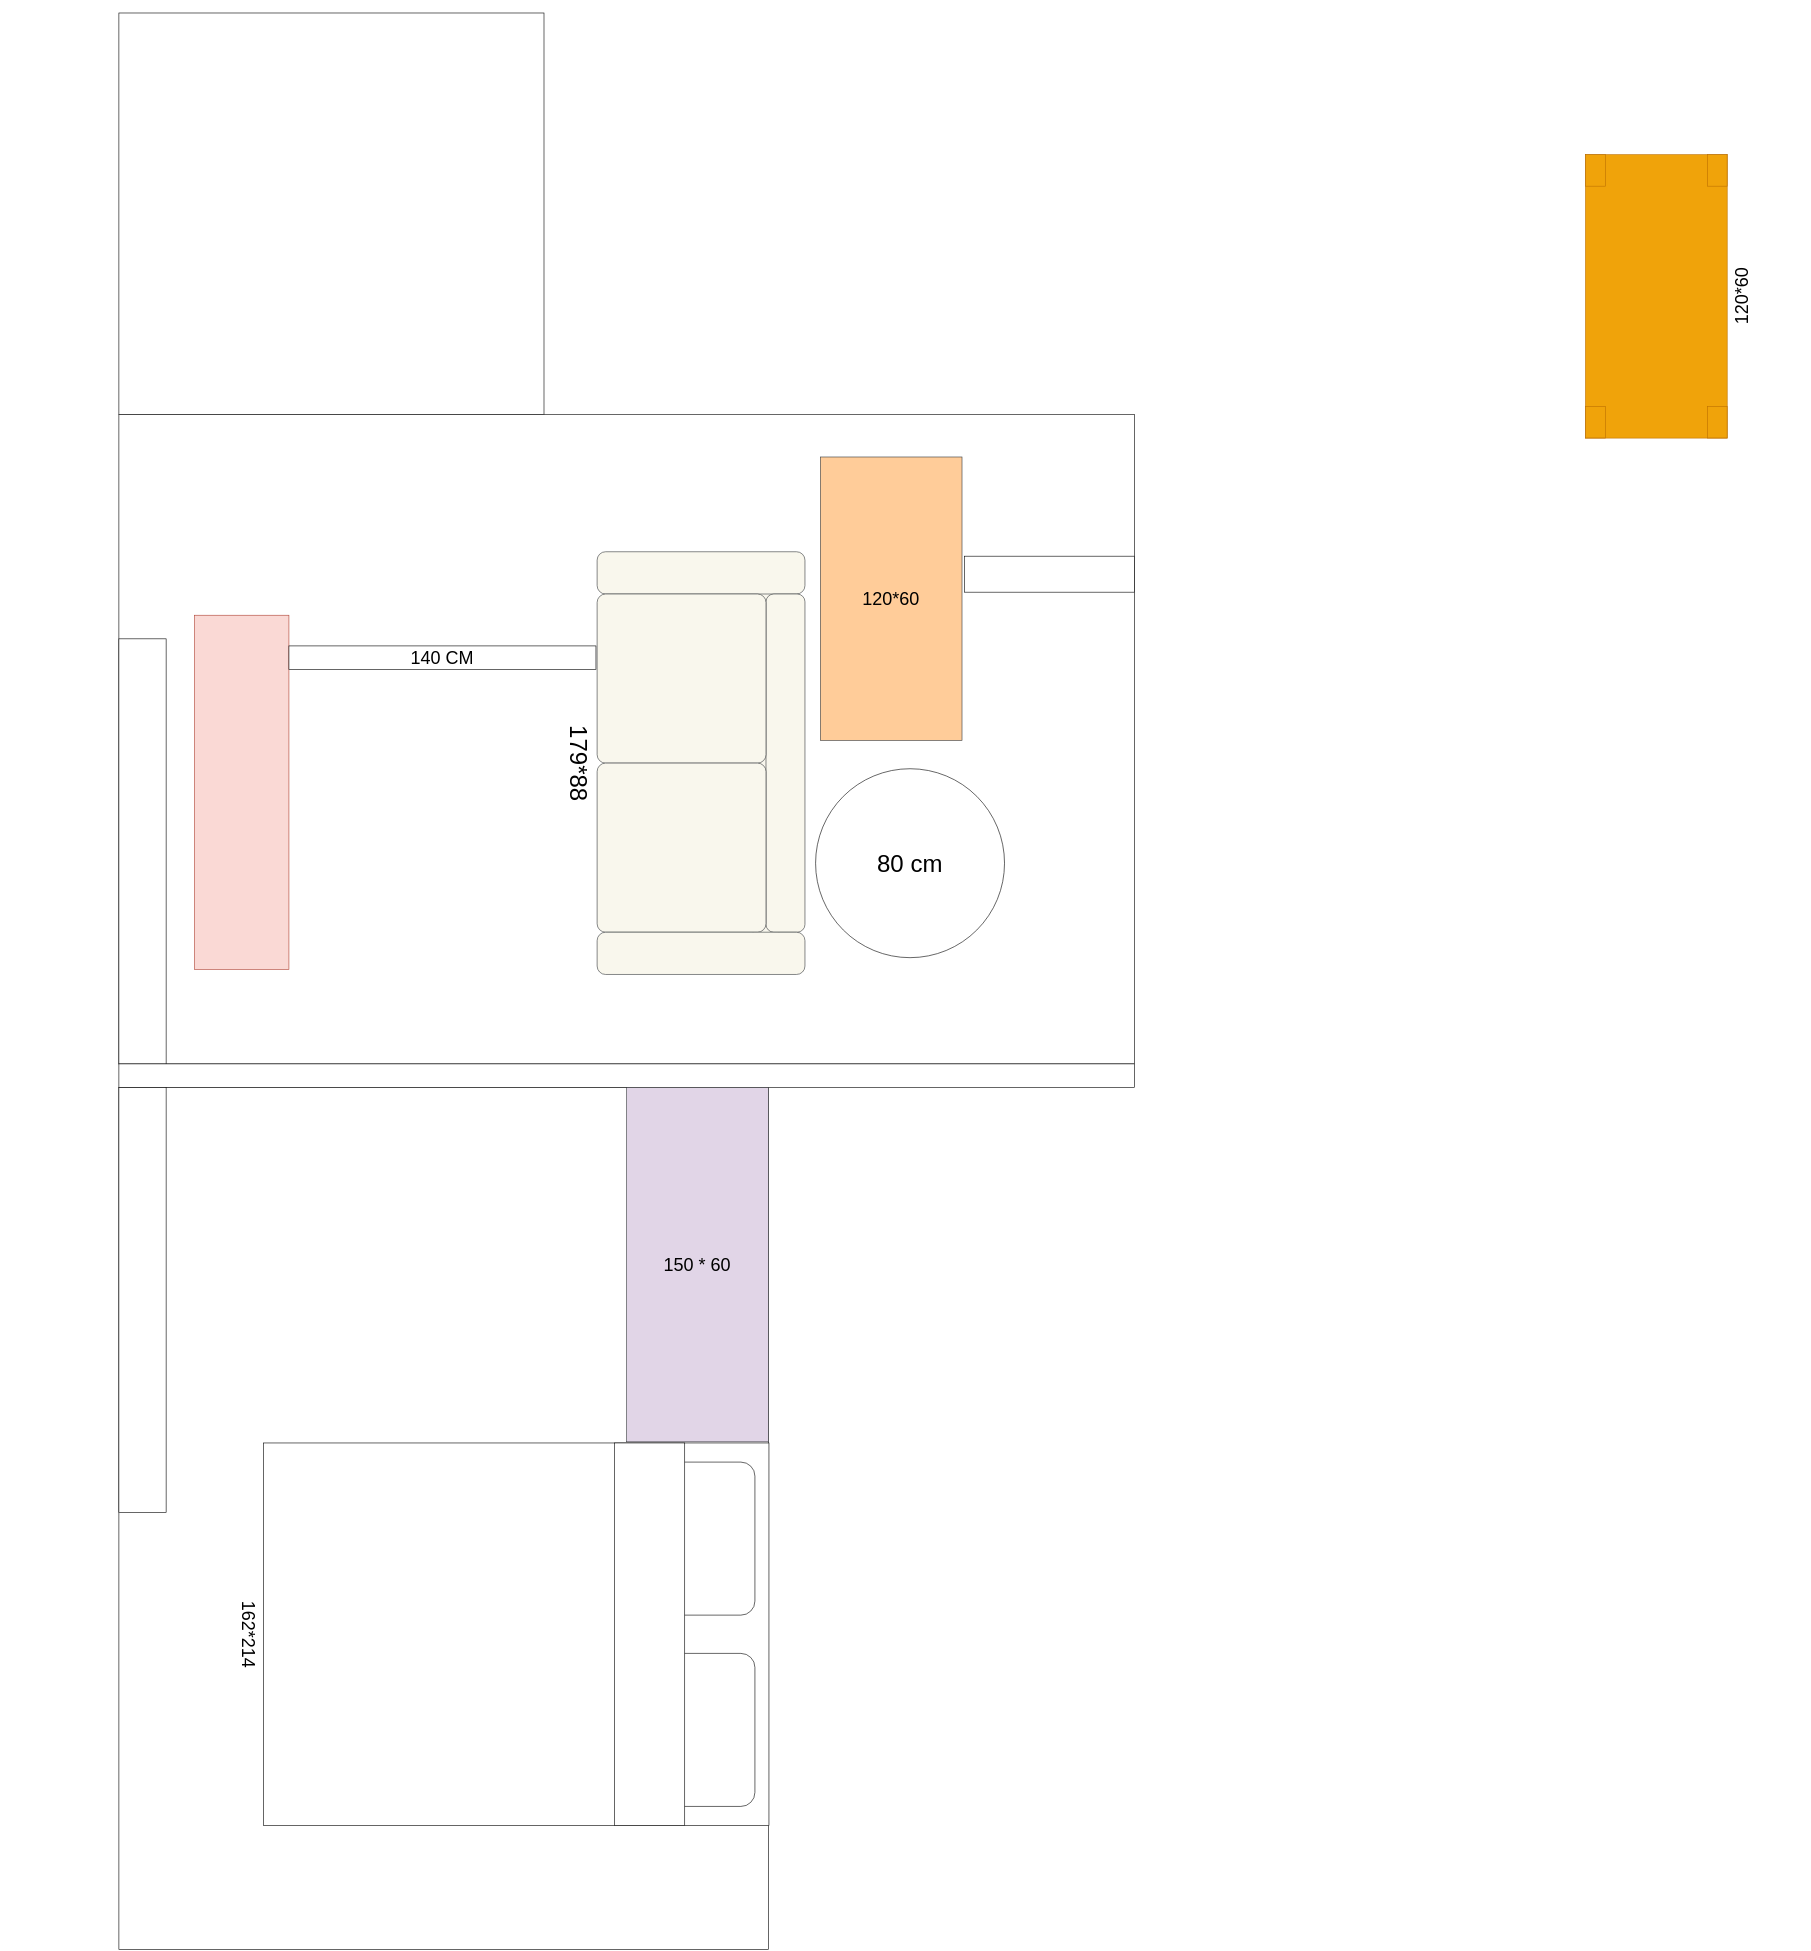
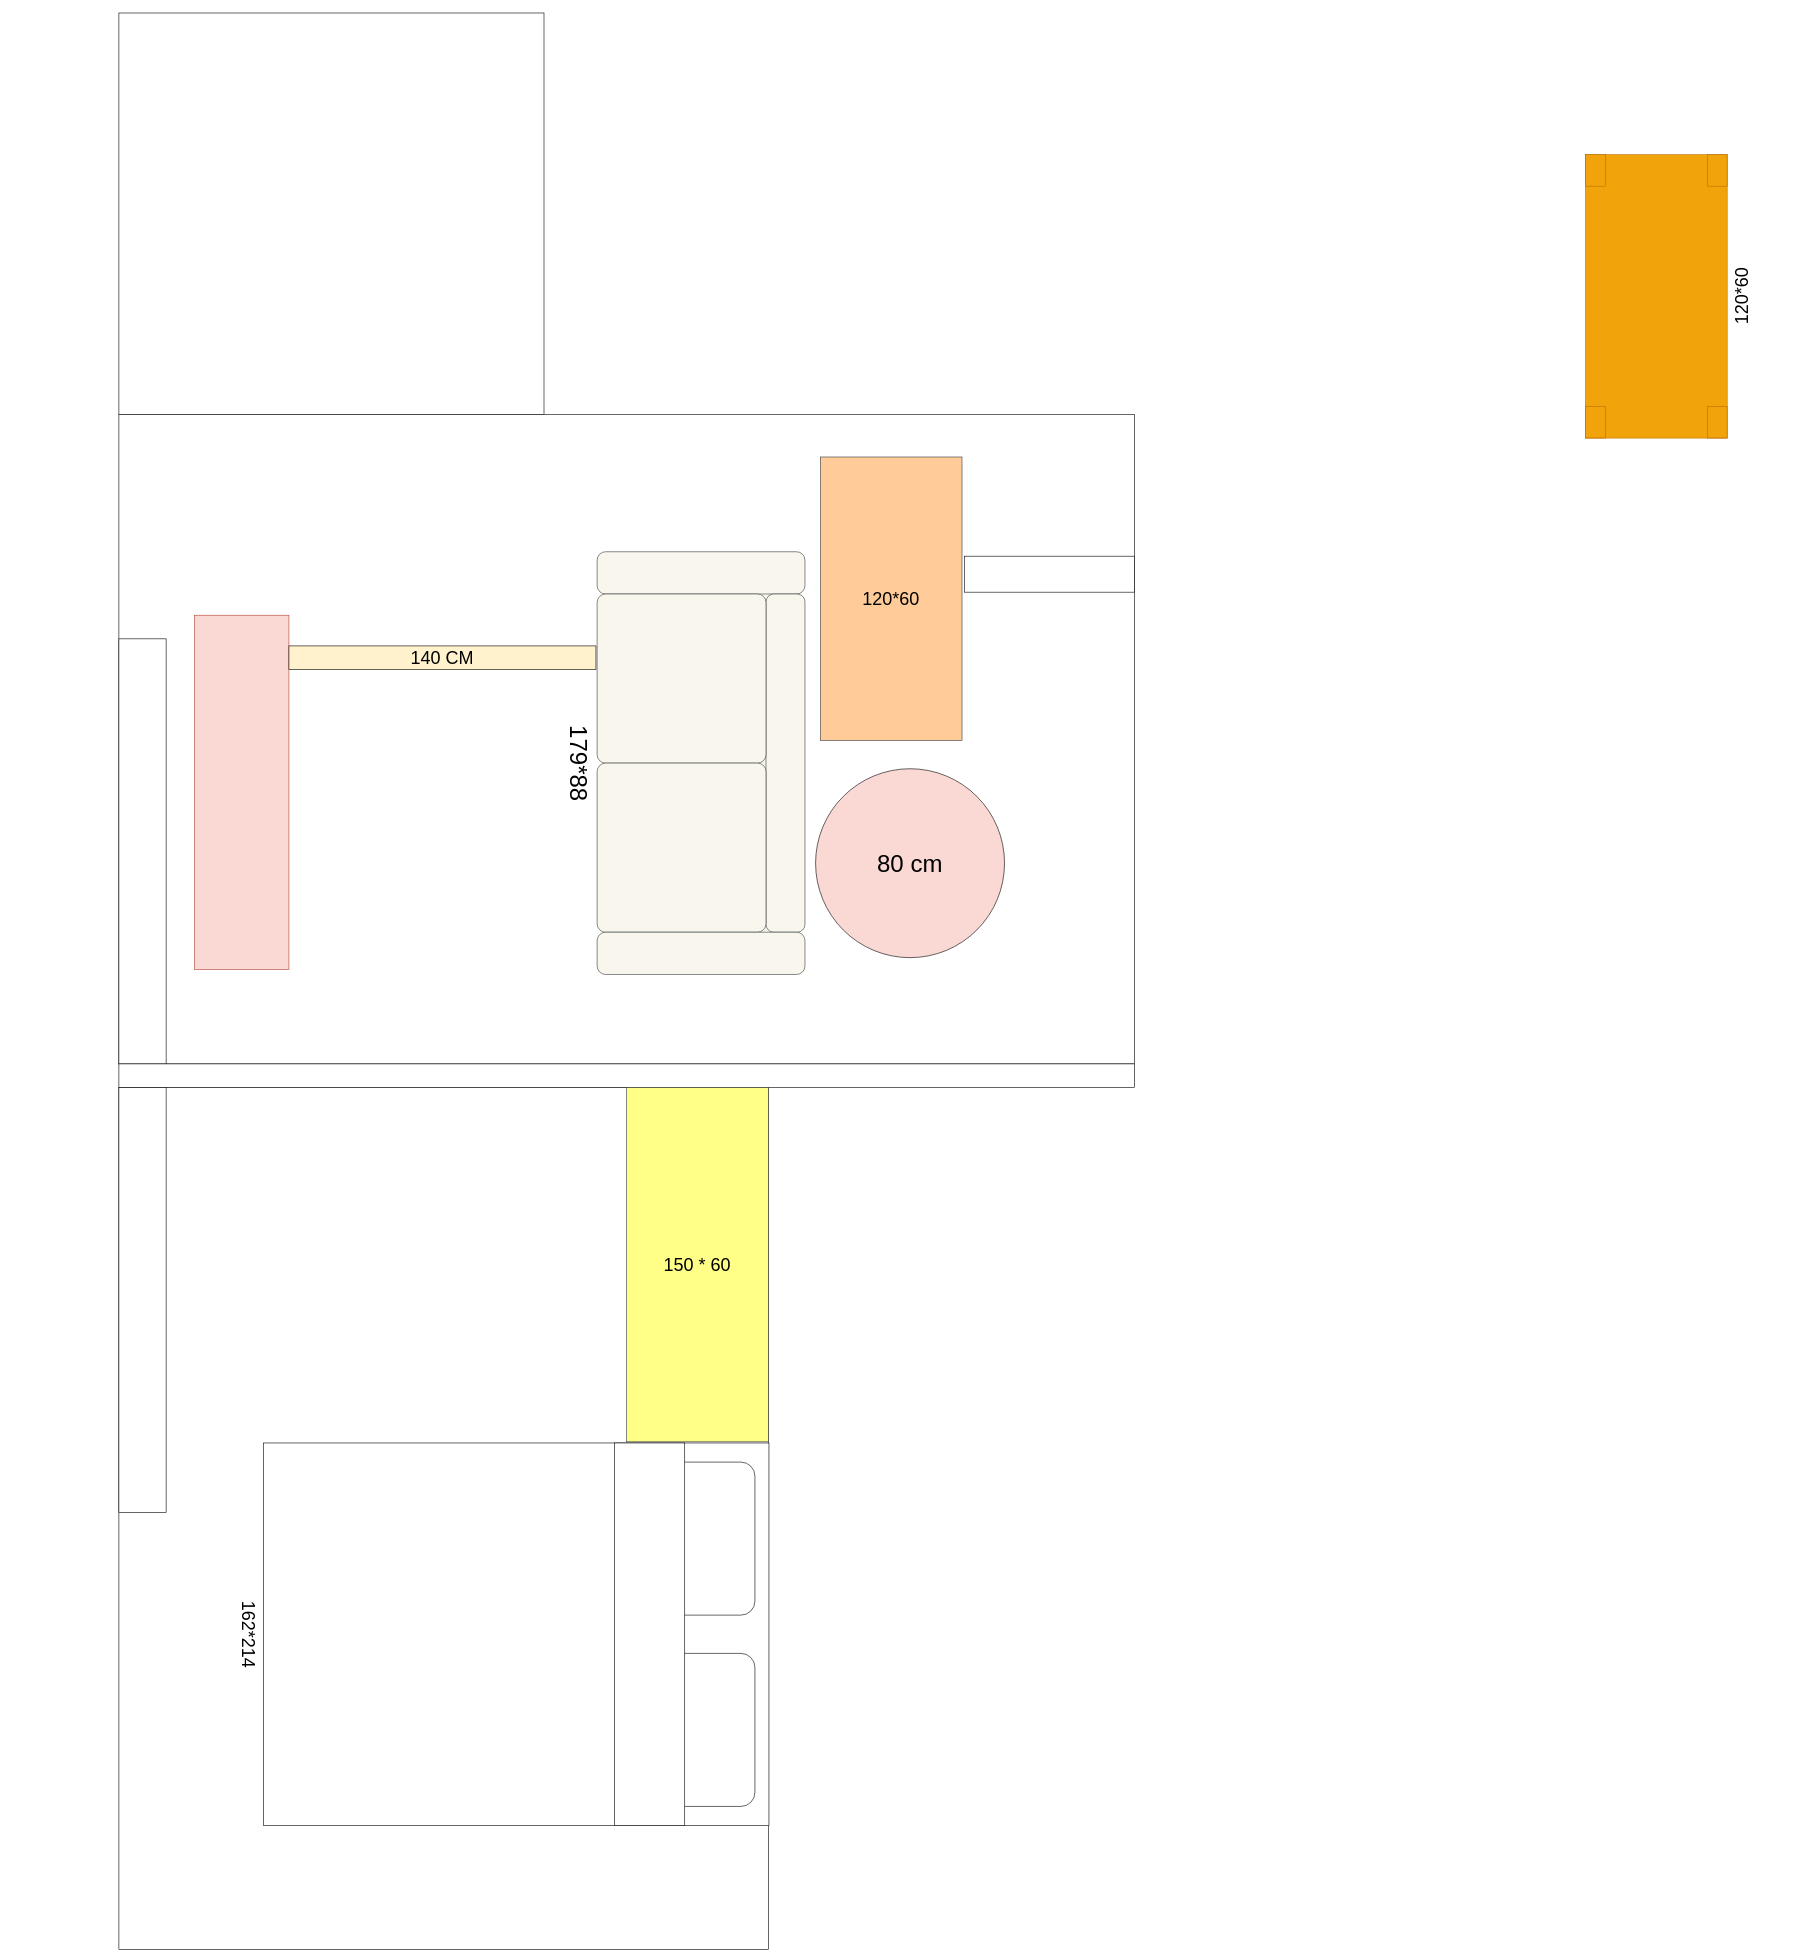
- <mxCell id="12" value="&lt;font style=&quot;font-size: 30px;&quot;&gt;14&lt;/font&gt;&lt;span style=&quot;font-size: 30px; background-color: initial;&quot;&gt;0 CM&lt;/span&gt;" style="rounded=0;whiteSpace=wrap;html=1;" parent="1" vertex="1"><mxGeometry x="481.16" y="1076.08" width="511.81" height="39.37" as="geometry" /></mxCell>
+ <mxCell id="12" value="&lt;font style=&quot;font-size: 30px;&quot;&gt;14&lt;/font&gt;&lt;span style=&quot;font-size: 30px; background-color: initial;&quot;&gt;0 CM&lt;/span&gt;" style="rounded=0;whiteSpace=wrap;html=1;fillColor=#fff2cc;" parent="1" vertex="1"><mxGeometry x="481.16" y="1076.08" width="511.81" height="39.37" as="geometry" /></mxCell>
- <mxCell id="15" value="&lt;font style=&quot;font-size: 40px;&quot;&gt;80 cm&lt;/font&gt;" style="ellipse;whiteSpace=wrap;html=1;aspect=fixed;" vertex="1" parent="1"><mxGeometry x="1359.11" y="1280.81" width="314.96" height="314.96" as="geometry" /></mxCell>
+ <mxCell id="15" value="&lt;font style=&quot;font-size: 40px;&quot;&gt;80 cm&lt;/font&gt;" style="ellipse;whiteSpace=wrap;html=1;aspect=fixed;fillColor=#fad9d5;" vertex="1" parent="1"><mxGeometry x="1359.11" y="1280.81" width="314.96" height="314.96" as="geometry" /></mxCell>
- <mxCell id="13" value="&lt;font style=&quot;font-size: 30px;&quot;&gt;150 * 60&lt;/font&gt;" style="rounded=0;whiteSpace=wrap;html=1;fillColor=#e1d5e7;strokeColor=#36393d;" parent="1" vertex="1"><mxGeometry x="1044.16" y="1812.31" width="236.22" height="590.55" as="geometry" /></mxCell>
+ <mxCell id="13" value="&lt;font style=&quot;font-size: 30px;&quot;&gt;150 * 60&lt;/font&gt;" style="rounded=0;whiteSpace=wrap;html=1;fillColor=#ffff88;strokeColor=#36393d;" parent="1" vertex="1"><mxGeometry x="1044.16" y="1812.31" width="236.22" height="590.55" as="geometry" /></mxCell>
